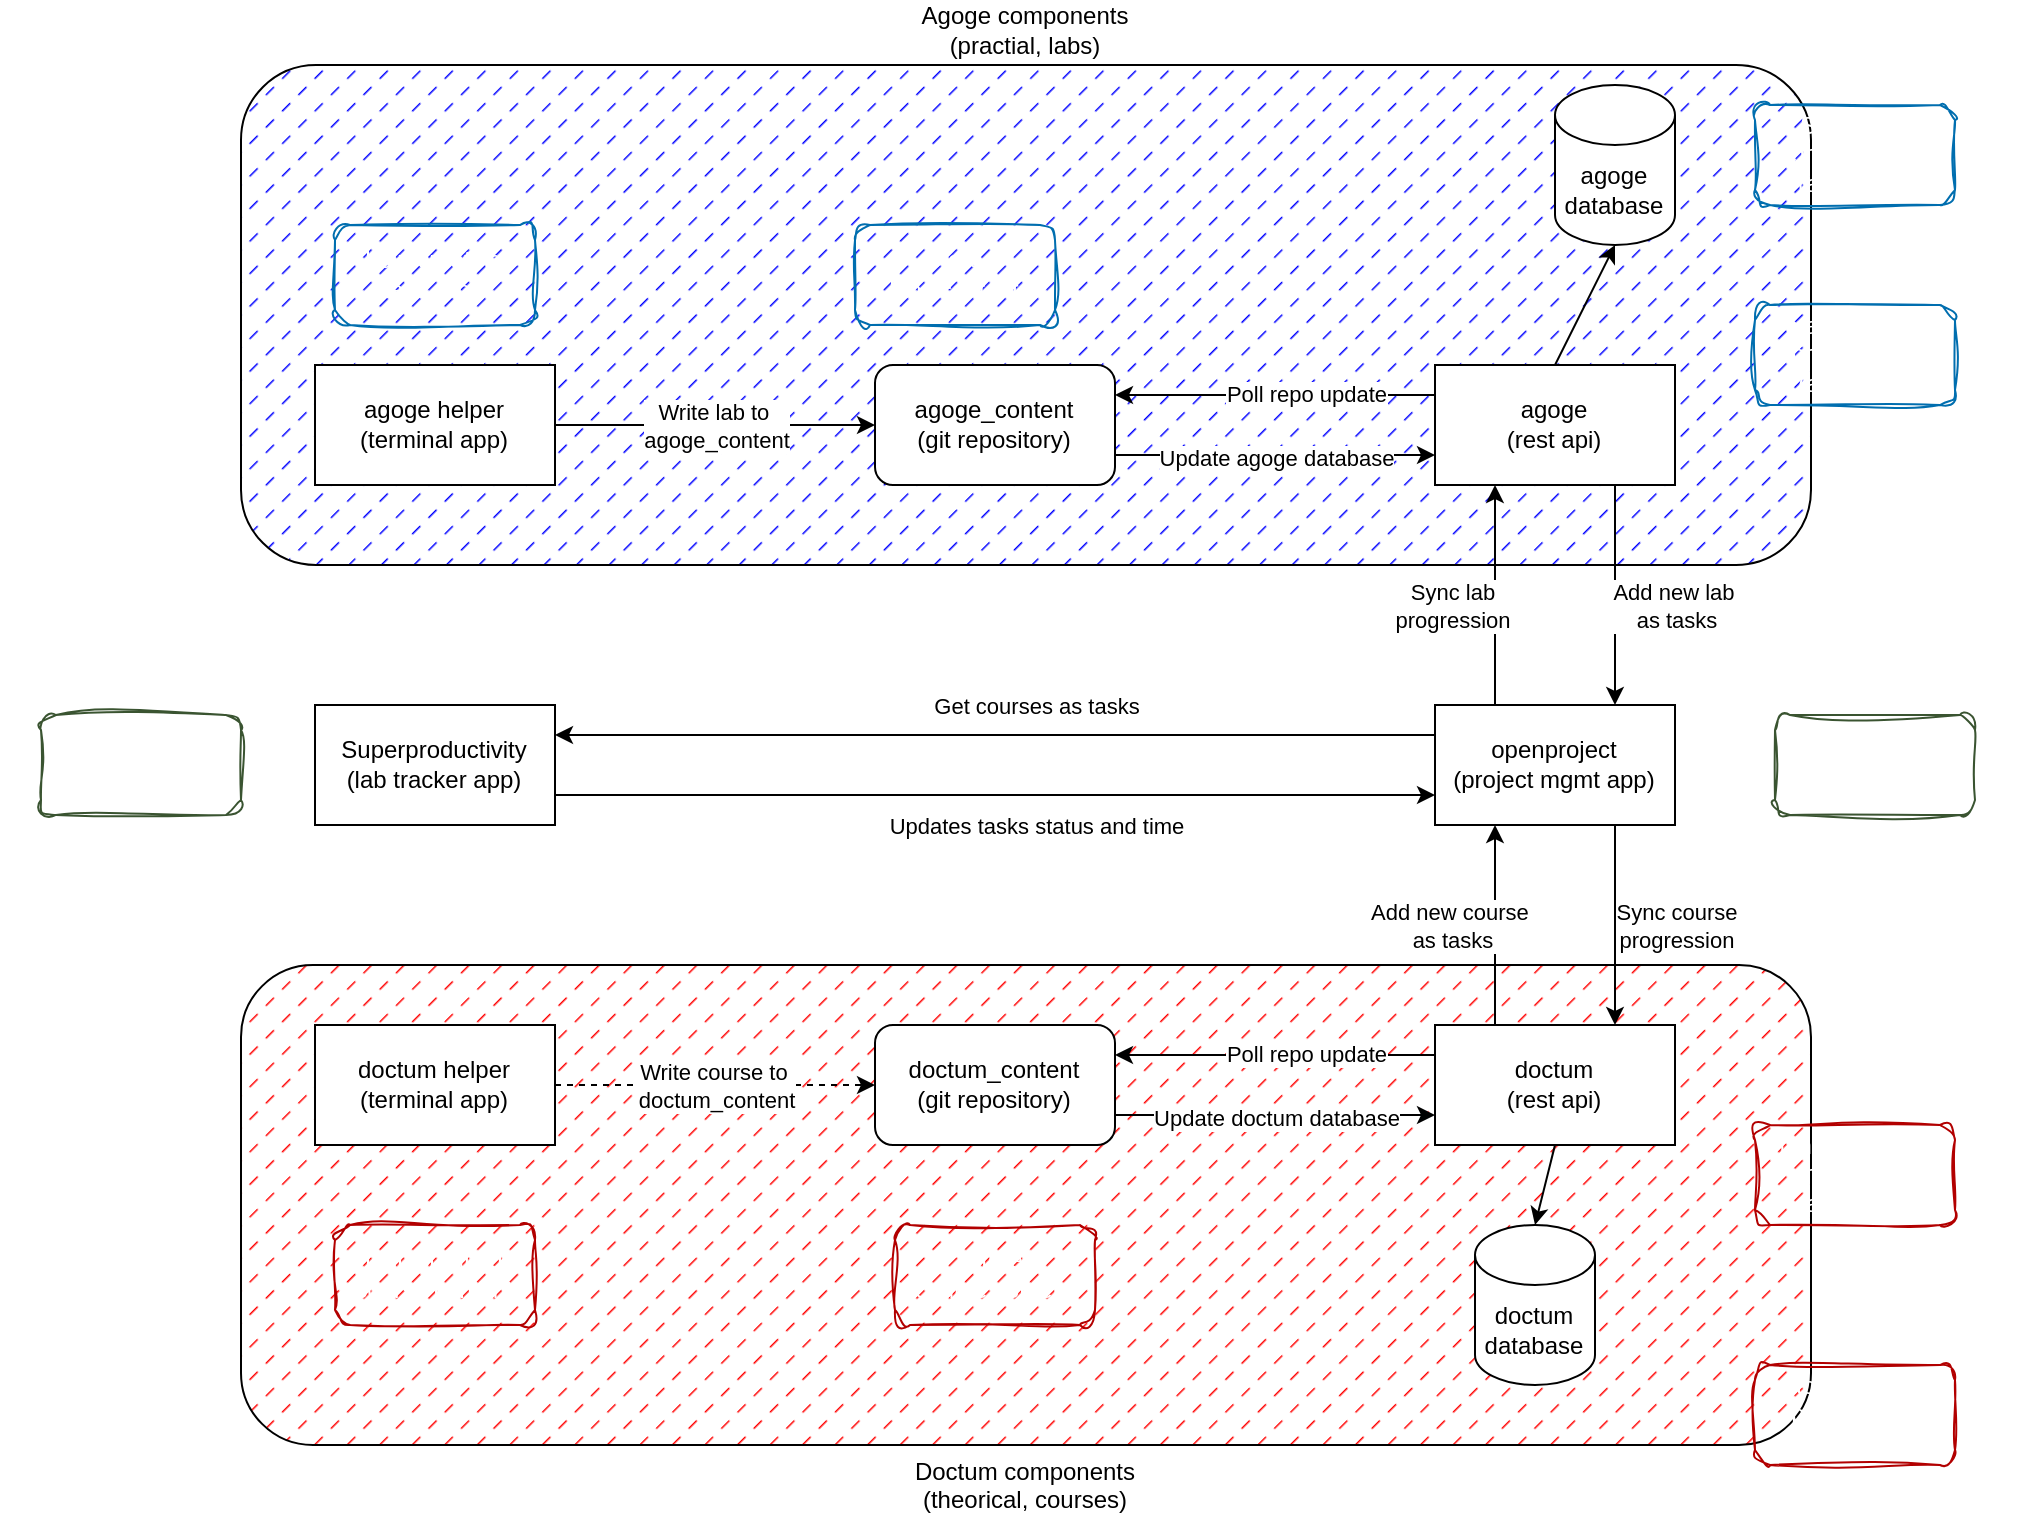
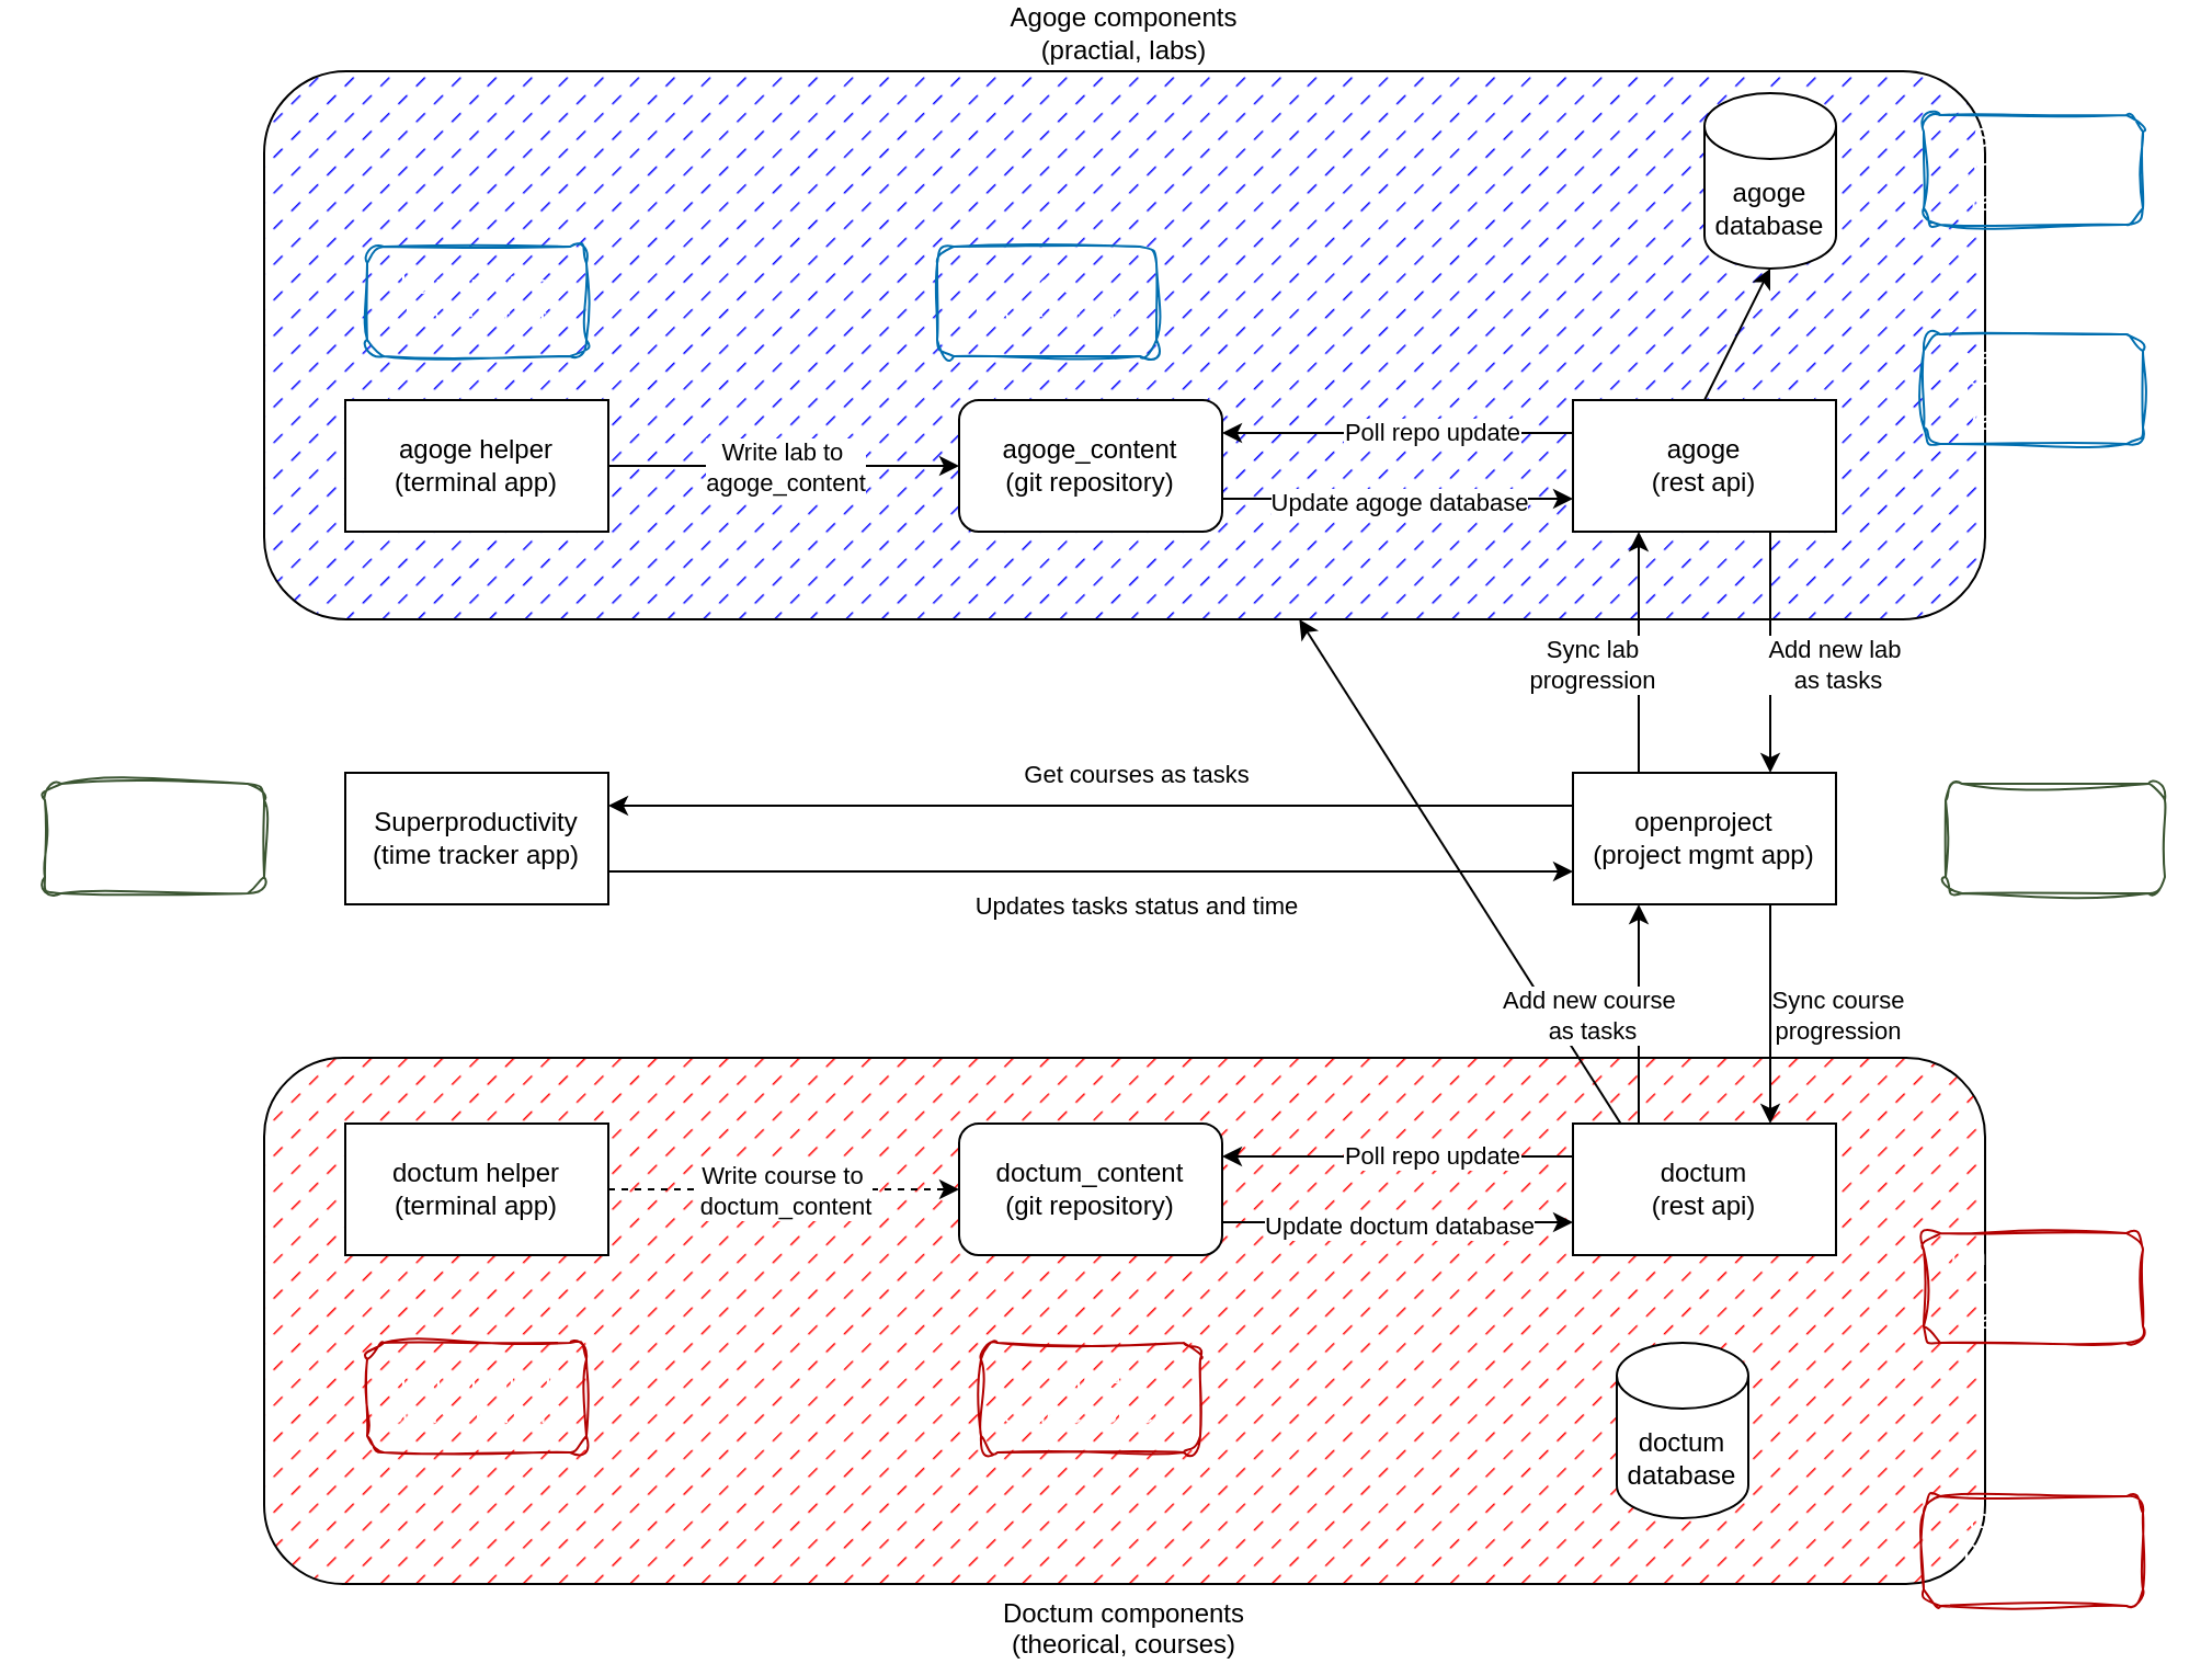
- <mxCell id="46" value="help creating &lt;br&gt;labs repo" style="text;html=1;strokeColor=#006EAF;fillColor=none;align=center;verticalAlign=middle;whiteSpace=wrap;rounded=1;fontColor=#ffffff;glass=0;shadow=0;sketch=1;curveFitting=1;jiggle=2;" vertex="1" parent="1"><mxGeometry x="167" y="100" width="100" height="50" as="geometry" /></mxCell>
+ <mxCell id="46" value="help creating &lt;br&gt;labs content" style="text;html=1;strokeColor=#006EAF;fillColor=none;align=center;verticalAlign=middle;whiteSpace=wrap;rounded=1;fontColor=#ffffff;glass=0;shadow=0;sketch=1;curveFitting=1;jiggle=2;" vertex="1" parent="1"><mxGeometry x="167" y="100" width="100" height="50" as="geometry" /></mxCell>
- <mxCell id="27" value="Superproductivity&lt;br&gt;(lab tracker app)" style="rounded=0;whiteSpace=wrap;html=1;" parent="1" vertex="1"><mxGeometry x="157" y="340" width="120" height="60" as="geometry" /></mxCell>
+ <mxCell id="27" value="Superproductivity&lt;br&gt;(time tracker app)" style="rounded=0;whiteSpace=wrap;html=1;" parent="1" vertex="1"><mxGeometry x="157" y="340" width="120" height="60" as="geometry" /></mxCell>
- <mxCell id="10" style="edgeStyle=none;html=1;exitX=0.5;exitY=1;exitDx=0;exitDy=0;entryX=0.5;entryY=0;entryDx=0;entryDy=0;entryPerimeter=0;" parent="1" source="13" target="14" edge="1"><mxGeometry relative="1" as="geometry" /></mxCell>
+ <mxCell id="10" style="edgeStyle=none;html=1;exitX=0.5;exitY=1;exitDx=0;exitDy=0;" parent="1" source="13" target="3" edge="1"><mxGeometry relative="1" as="geometry" /></mxCell>
